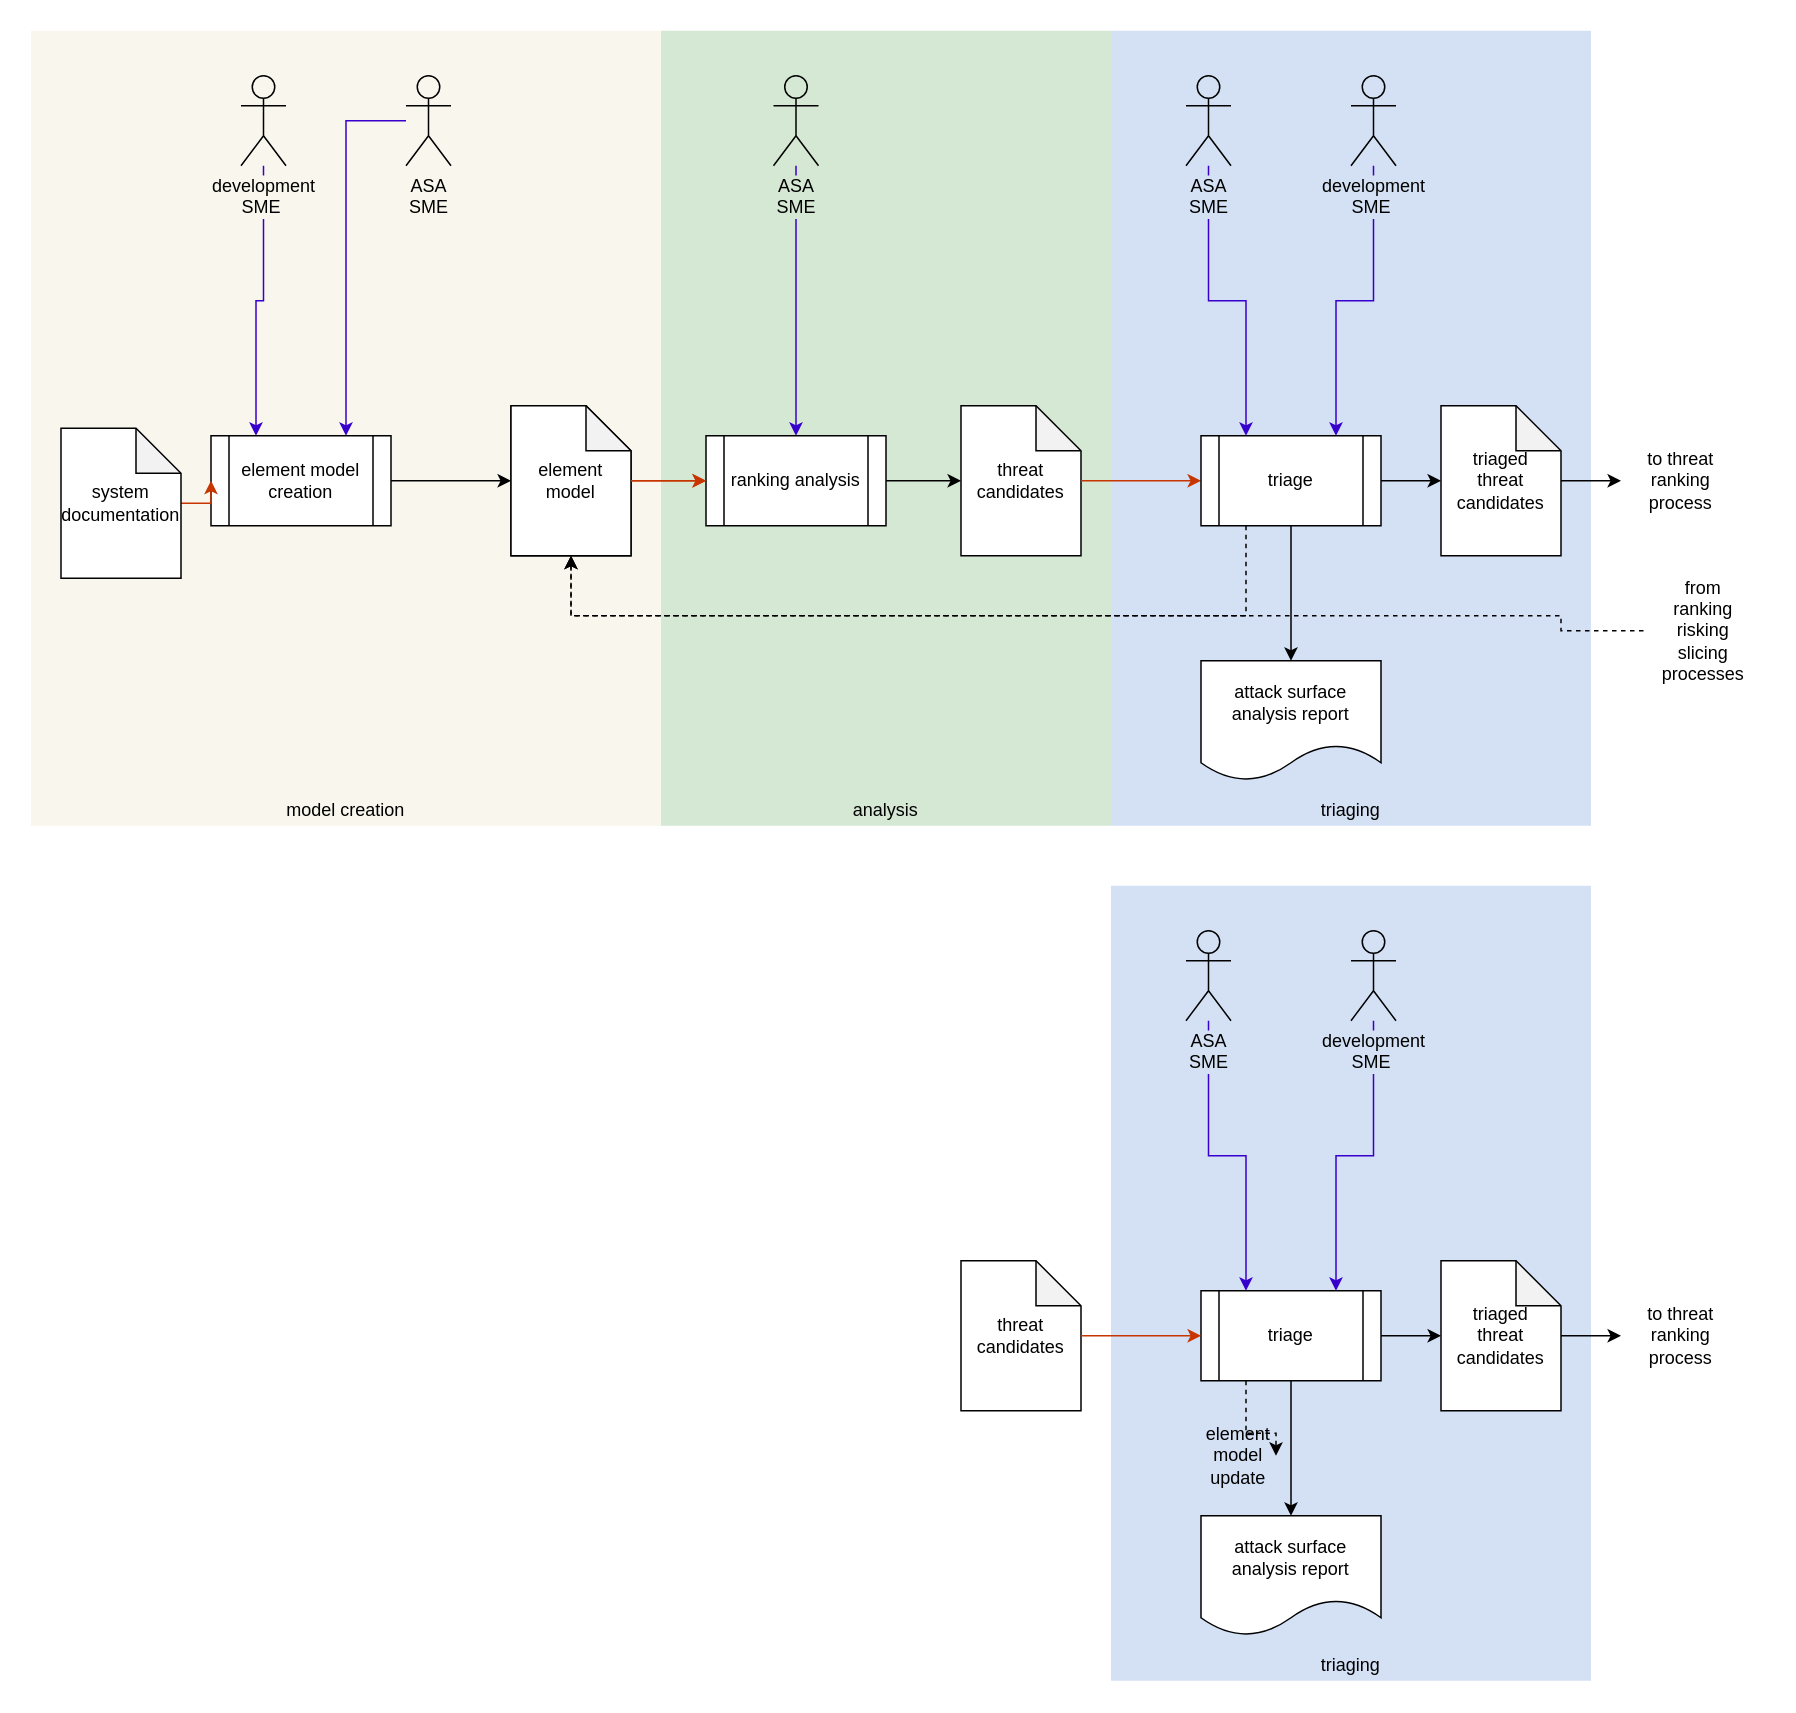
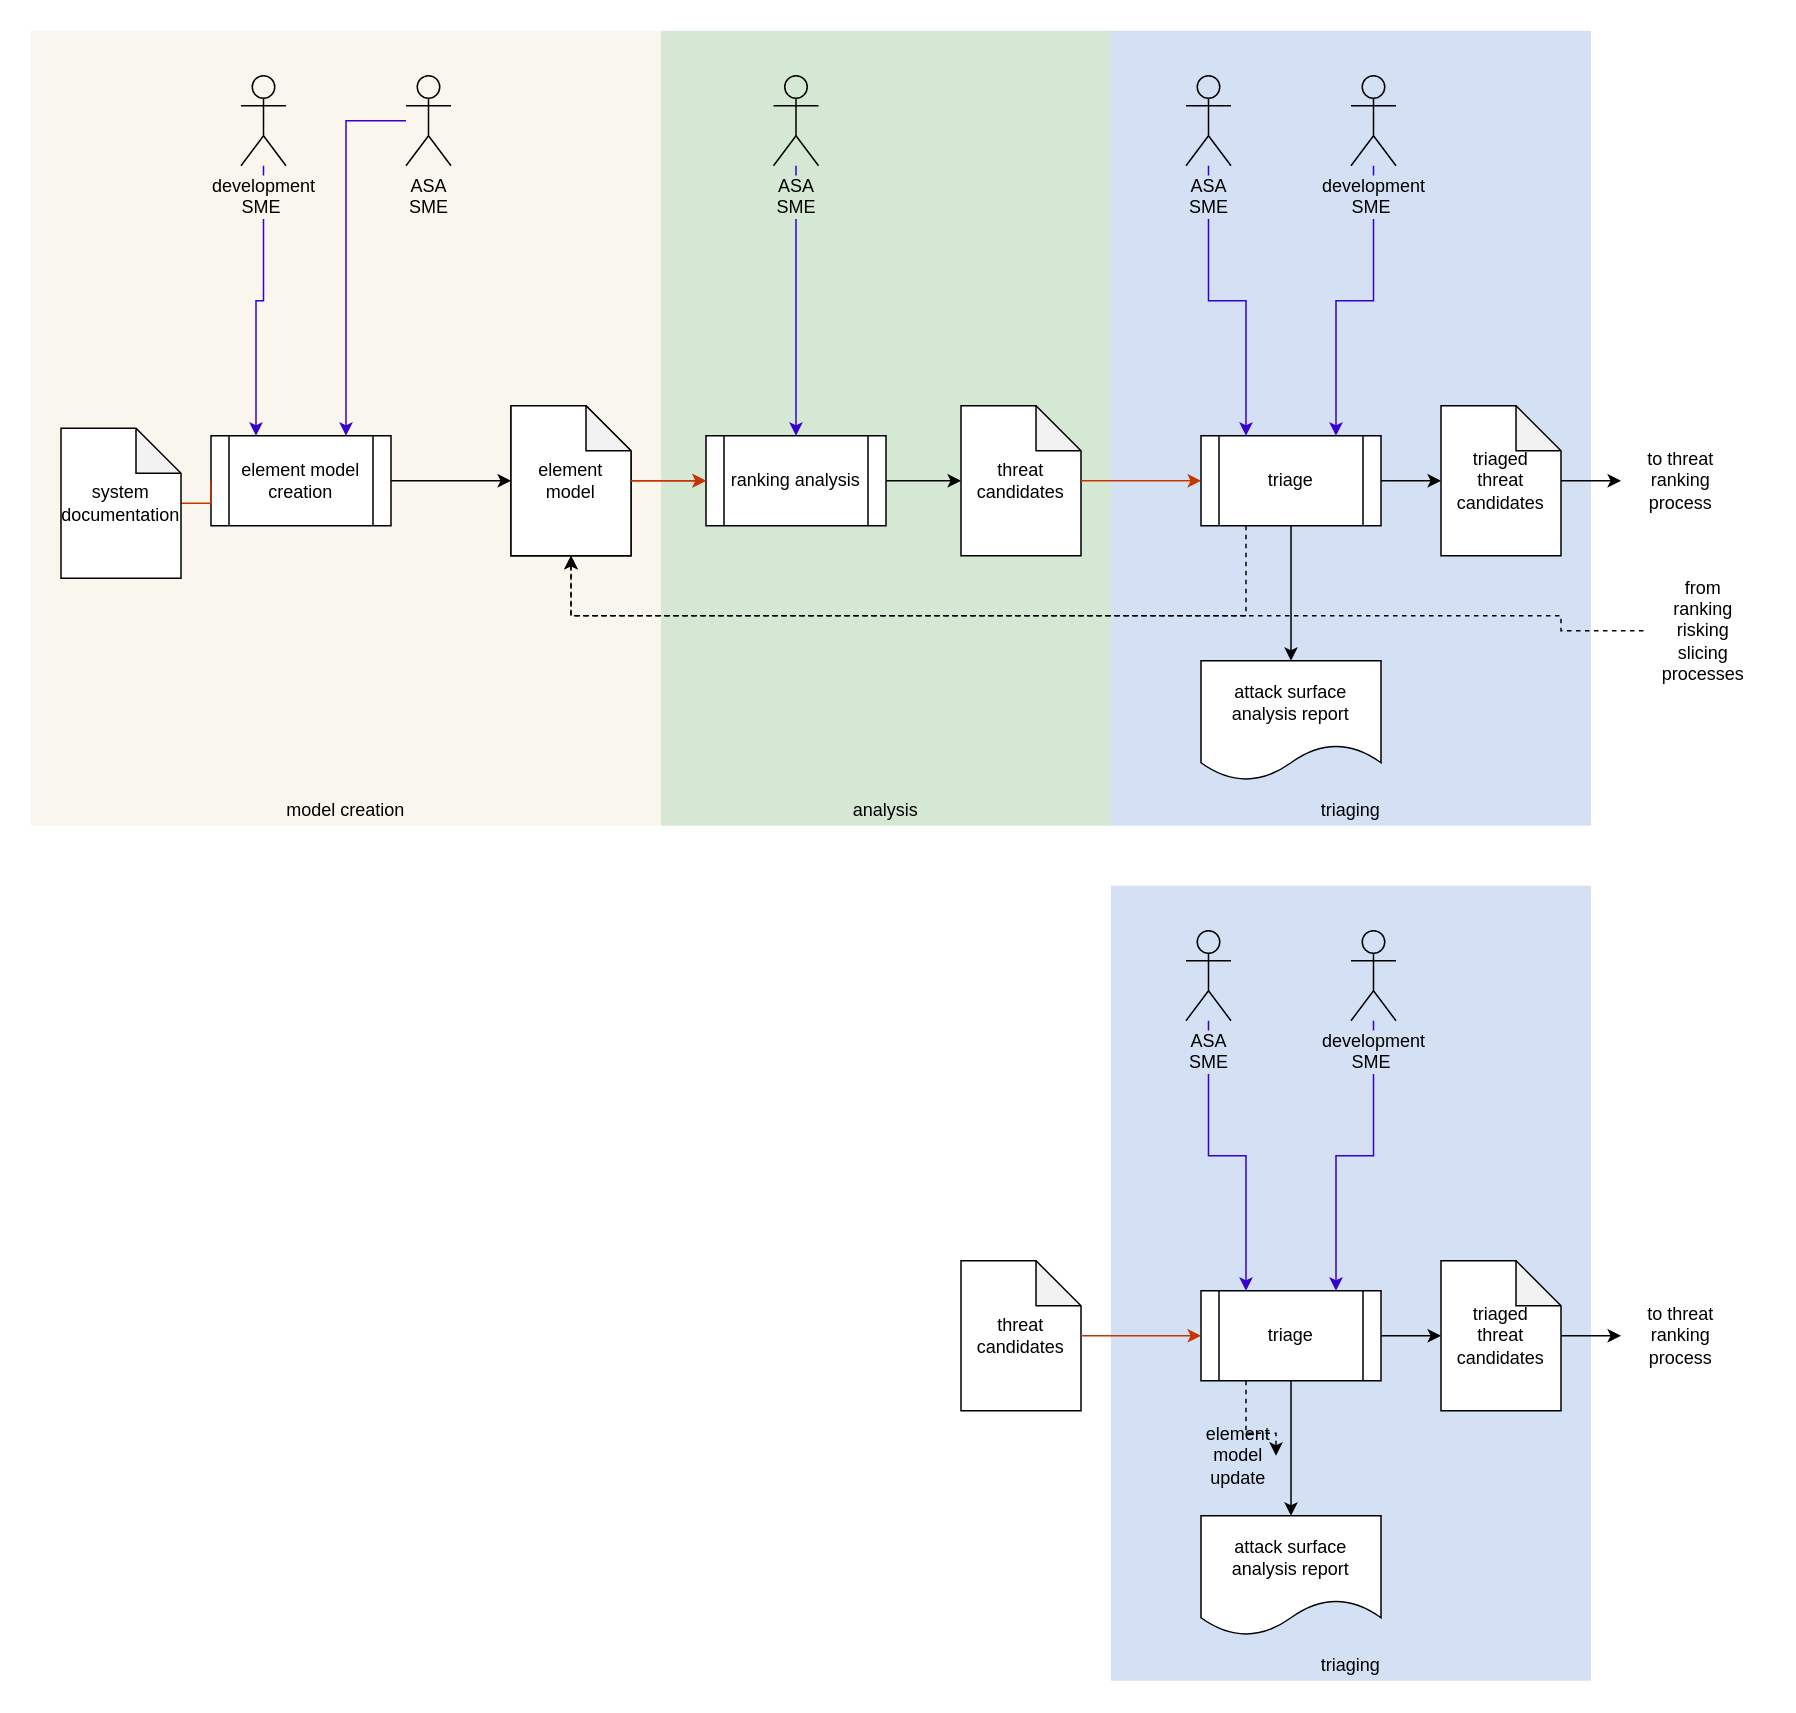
- <mxCell id="9" style="edgeStyle=orthogonalEdgeStyle;rounded=0;orthogonalLoop=1;jettySize=auto;html=1;fillColor=#fa6800;strokeColor=#C73500;entryX=0;entryY=0.5;entryDx=0;entryDy=0;" parent="1" source="10" target="7" edge="1"><mxGeometry relative="1" as="geometry"><mxPoint x="170" y="320" as="targetPoint" /></mxGeometry></mxCell>
+ <mxCell id="9" style="edgeStyle=orthogonalEdgeStyle;rounded=0;orthogonalLoop=1;jettySize=auto;html=1;fillColor=#fa6800;strokeColor=#C73500;entryX=0;entryY=0.5;entryDx=0;entryDy=0;endArrow=none;" parent="1" source="10" target="7" edge="1"><mxGeometry relative="1" as="geometry"><mxPoint x="170" y="320" as="targetPoint" /></mxGeometry></mxCell>
